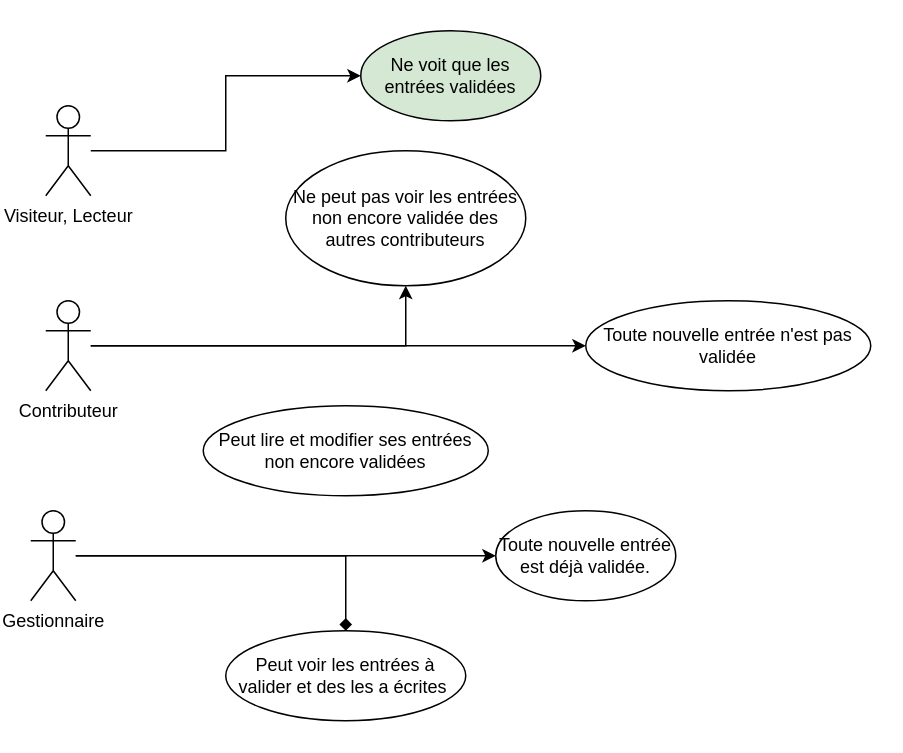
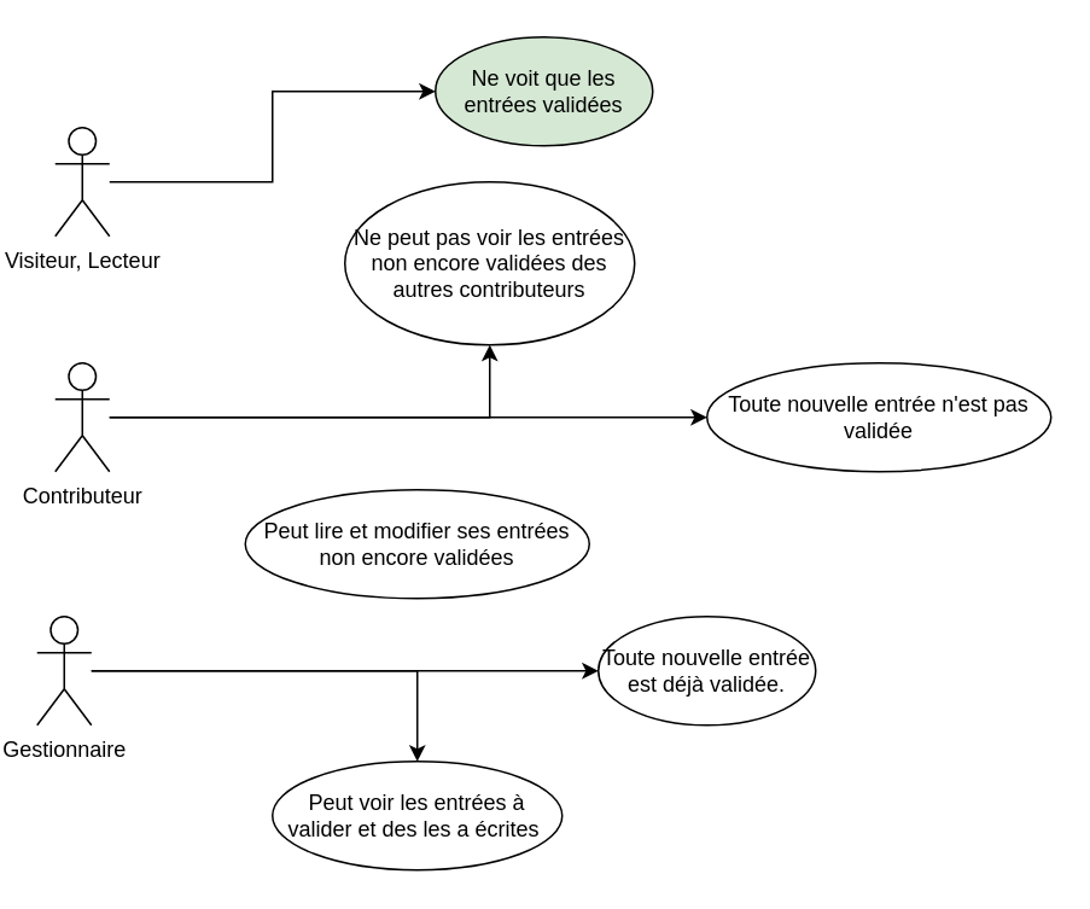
- <mxCell id="15" value="Ne peut pas voir les entrées non encore validée des autres contributeurs" style="ellipse;whiteSpace=wrap;html=1;verticalAlign=middle;" parent="1" vertex="1"><mxGeometry x="190" y="100" width="160" height="90" as="geometry" /></mxCell>
+ <mxCell id="15" value="Ne peut pas voir les entrées non encore validées des autres contributeurs" style="ellipse;whiteSpace=wrap;html=1;verticalAlign=middle;" parent="1" vertex="1"><mxGeometry x="190" y="100" width="160" height="90" as="geometry" /></mxCell>
- <mxCell id="10" value="" style="edgeStyle=orthogonalEdgeStyle;rounded=0;orthogonalLoop=1;jettySize=auto;html=1;endArrow=diamond;" parent="1" source="11" target="14" edge="1"><mxGeometry relative="1" as="geometry" /></mxCell>
+ <mxCell id="10" value="" style="edgeStyle=orthogonalEdgeStyle;rounded=0;orthogonalLoop=1;jettySize=auto;html=1;" parent="1" source="11" target="14" edge="1"><mxGeometry relative="1" as="geometry" /></mxCell>
